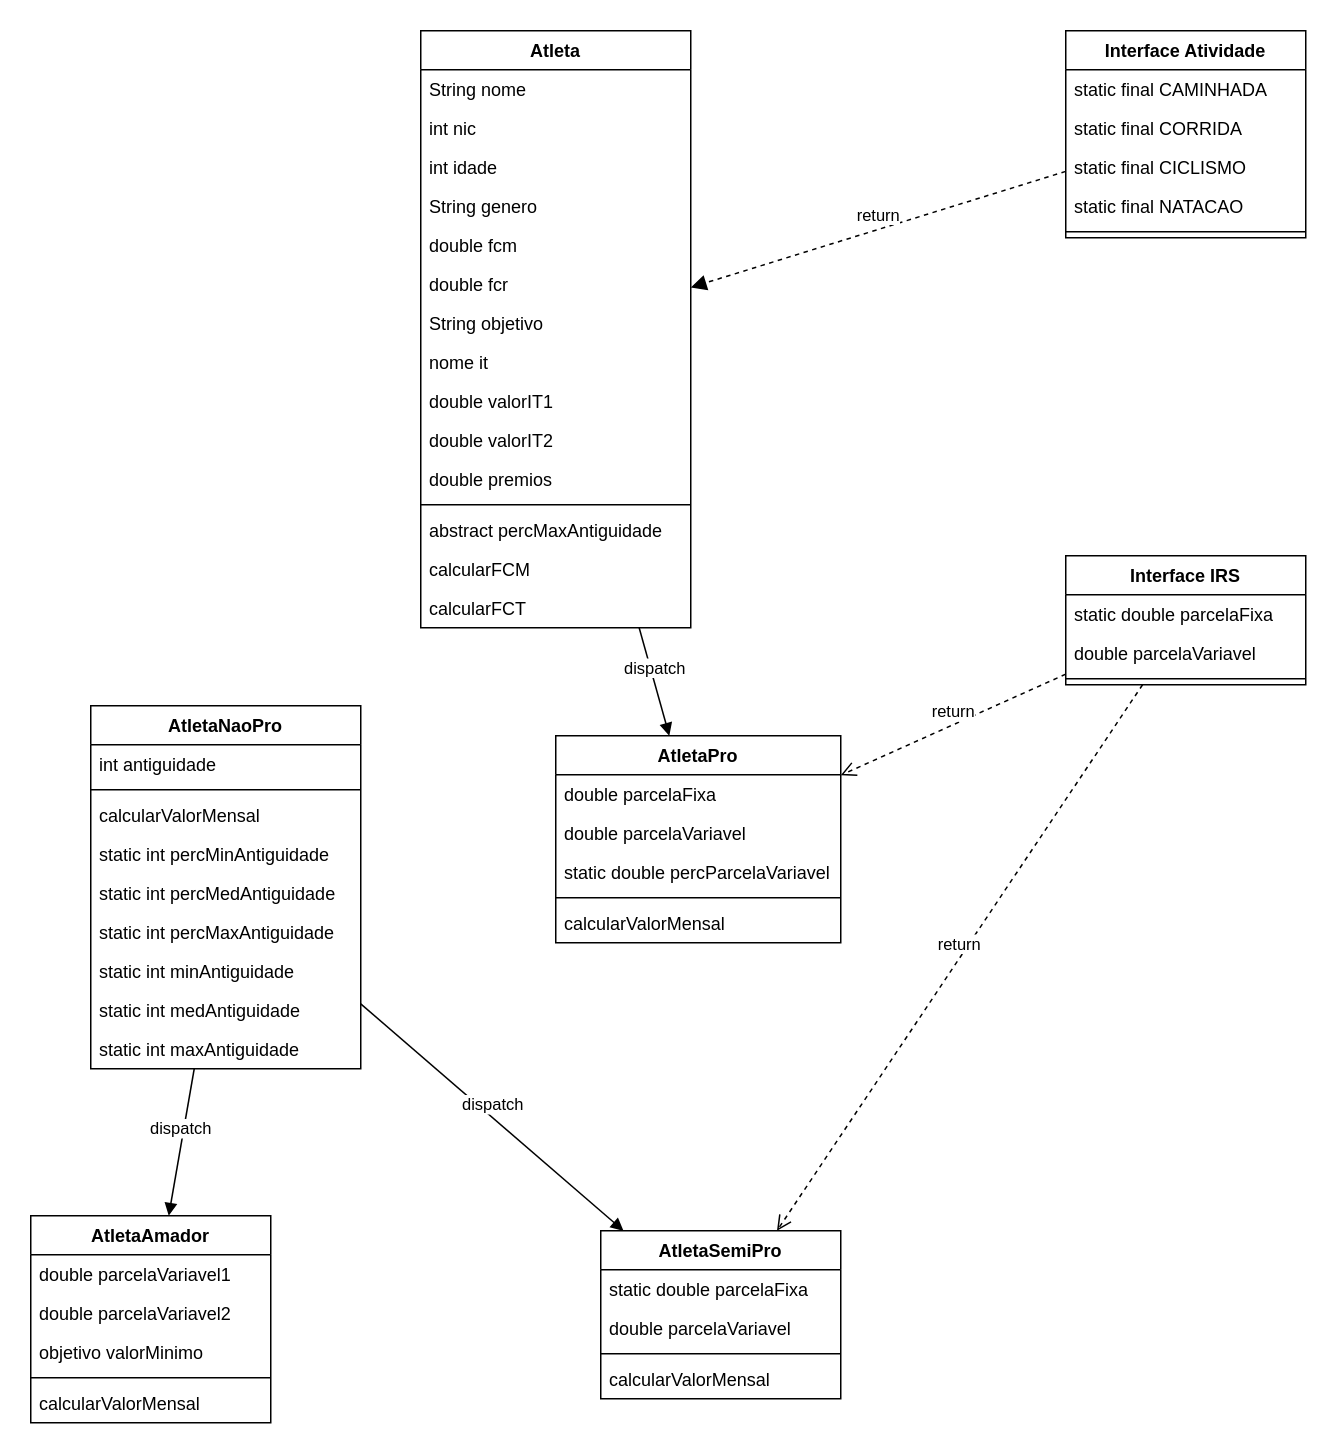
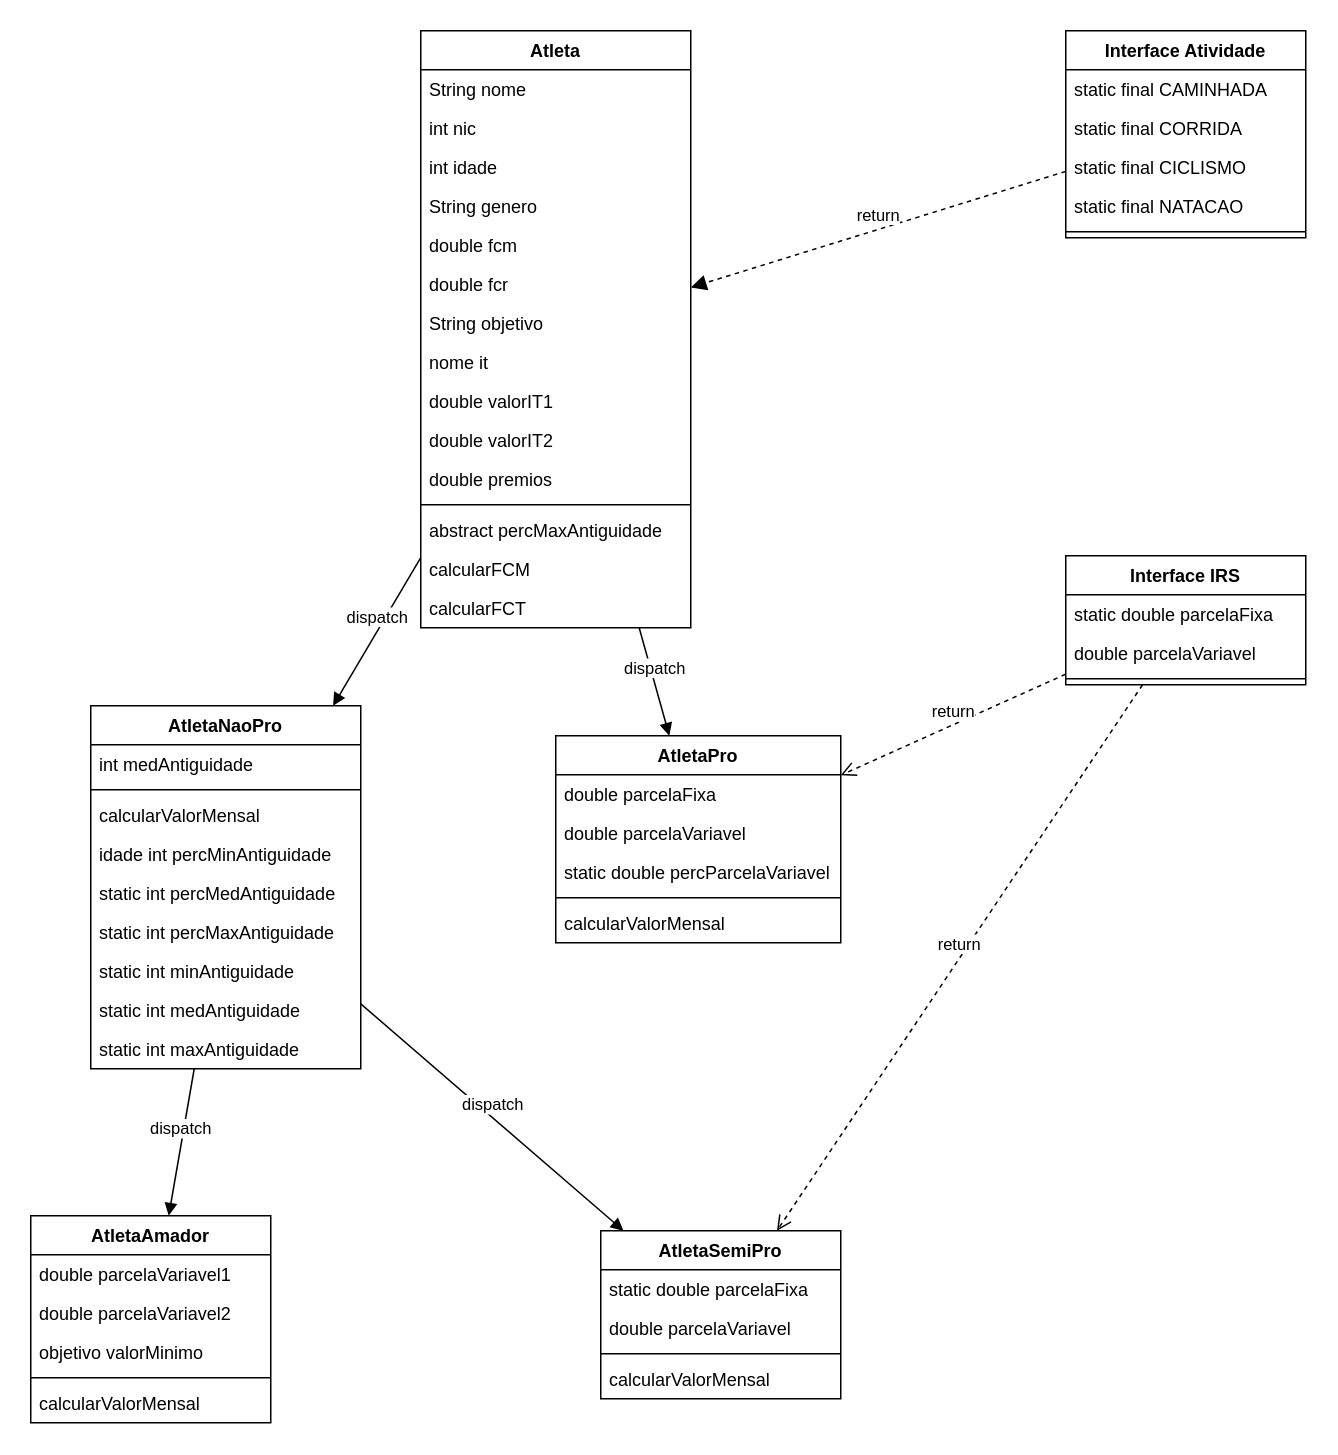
+ <mxCell id="3" value="dispatch" style="html=1;verticalAlign=bottom;endArrow=block;" parent="1" source="19" target="52" edge="1"><mxGeometry width="80" relative="1" as="geometry"><mxPoint x="300" y="490" as="sourcePoint" /><mxPoint x="380" y="490" as="targetPoint" /></mxGeometry></mxCell>
- <mxCell id="53" value="int antiguidade" style="text;strokeColor=none;fillColor=none;align=left;verticalAlign=top;spacingLeft=4;spacingRight=4;overflow=hidden;rotatable=0;points=[[0,0.5],[1,0.5]];portConstraint=eastwest;" parent="52" vertex="1"><mxGeometry y="26" width="180" height="26" as="geometry" /></mxCell>
+ <mxCell id="53" value="int medAntiguidade" style="text;strokeColor=none;fillColor=none;align=left;verticalAlign=top;spacingLeft=4;spacingRight=4;overflow=hidden;rotatable=0;points=[[0,0.5],[1,0.5]];portConstraint=eastwest;" parent="52" vertex="1"><mxGeometry y="26" width="180" height="26" as="geometry" /></mxCell>
- <mxCell id="56" value="static int percMinAntiguidade" style="text;strokeColor=none;fillColor=none;align=left;verticalAlign=top;spacingLeft=4;spacingRight=4;overflow=hidden;rotatable=0;points=[[0,0.5],[1,0.5]];portConstraint=eastwest;" parent="52" vertex="1"><mxGeometry y="86" width="180" height="26" as="geometry" /></mxCell>
+ <mxCell id="56" value="idade int percMinAntiguidade" style="text;strokeColor=none;fillColor=none;align=left;verticalAlign=top;spacingLeft=4;spacingRight=4;overflow=hidden;rotatable=0;points=[[0,0.5],[1,0.5]];portConstraint=eastwest;" parent="52" vertex="1"><mxGeometry y="86" width="180" height="26" as="geometry" /></mxCell>
